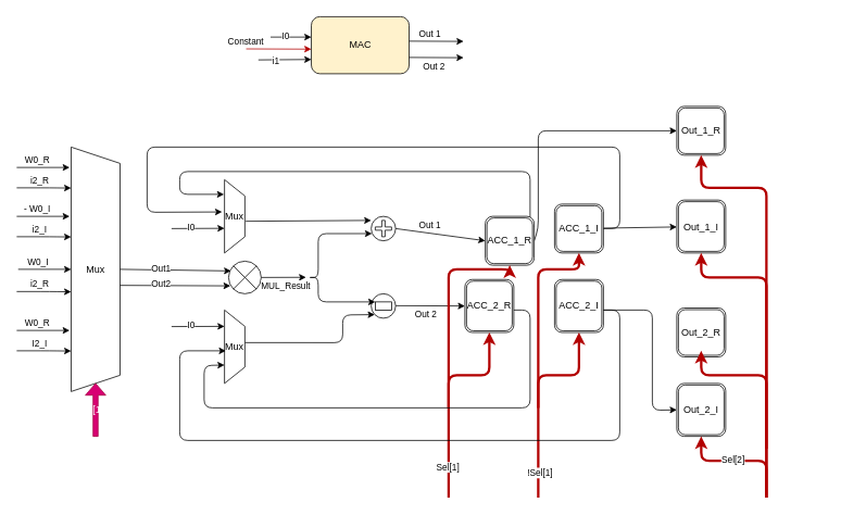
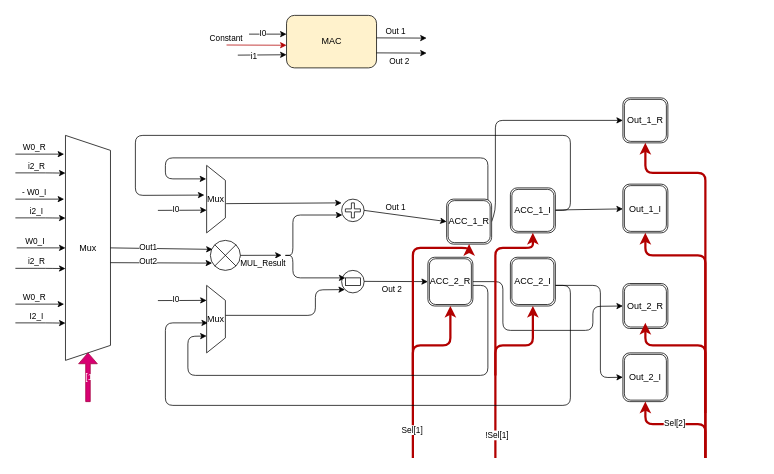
+ <mxCell id="49" style="edgeStyle=none;html=1;entryX=0;entryY=0.5;entryDx=0;entryDy=0;exitX=1;exitY=0.5;exitDx=0;exitDy=0;" parent="1" source="50" target="75" edge="1"><mxGeometry relative="1" as="geometry"><Array as="points"><mxPoint x="670" y="375" /><mxPoint x="670" y="440" /><mxPoint x="790" y="440" /><mxPoint x="790" y="408" /></Array></mxGeometry></mxCell>
